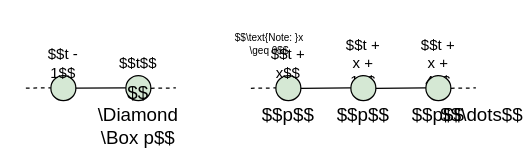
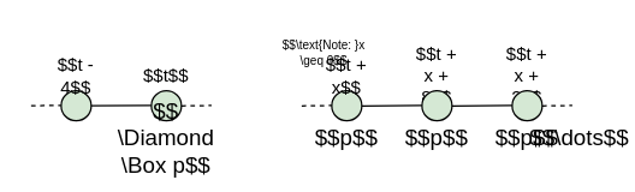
- <mxCell id="16" value="$$t - 1$$" style="text;html=1;strokeColor=none;fillColor=none;align=center;verticalAlign=middle;whiteSpace=wrap;rounded=0;" vertex="1" parent="1"><mxGeometry x="35" y="40" width="30" height="20" as="geometry" /></mxCell>
+ <mxCell id="16" value="$$t - 4$$" style="text;html=1;strokeColor=none;fillColor=none;align=center;verticalAlign=middle;whiteSpace=wrap;rounded=0;" vertex="1" parent="1"><mxGeometry x="35" y="40" width="30" height="20" as="geometry" /></mxCell>
- <mxCell id="8" value="$$t + x + 1$$" style="text;html=1;strokeColor=none;fillColor=none;align=center;verticalAlign=middle;whiteSpace=wrap;rounded=0;" vertex="1" parent="1"><mxGeometry x="275" y="40" width="30" height="20" as="geometry" /></mxCell>
+ <mxCell id="8" value="$$t + x + 8$$" style="text;html=1;strokeColor=none;fillColor=none;align=center;verticalAlign=middle;whiteSpace=wrap;rounded=0;" vertex="1" parent="1"><mxGeometry x="275" y="40" width="30" height="20" as="geometry" /></mxCell>
- <mxCell id="9" value="$$t + x + 4$$" style="text;html=1;strokeColor=none;fillColor=none;align=center;verticalAlign=middle;whiteSpace=wrap;rounded=0;" vertex="1" parent="1"><mxGeometry x="335" y="40" width="30" height="20" as="geometry" /></mxCell>
+ <mxCell id="9" value="$$t + x + 2$$" style="text;html=1;strokeColor=none;fillColor=none;align=center;verticalAlign=middle;whiteSpace=wrap;rounded=0;" vertex="1" parent="1"><mxGeometry x="335" y="40" width="30" height="20" as="geometry" /></mxCell>
